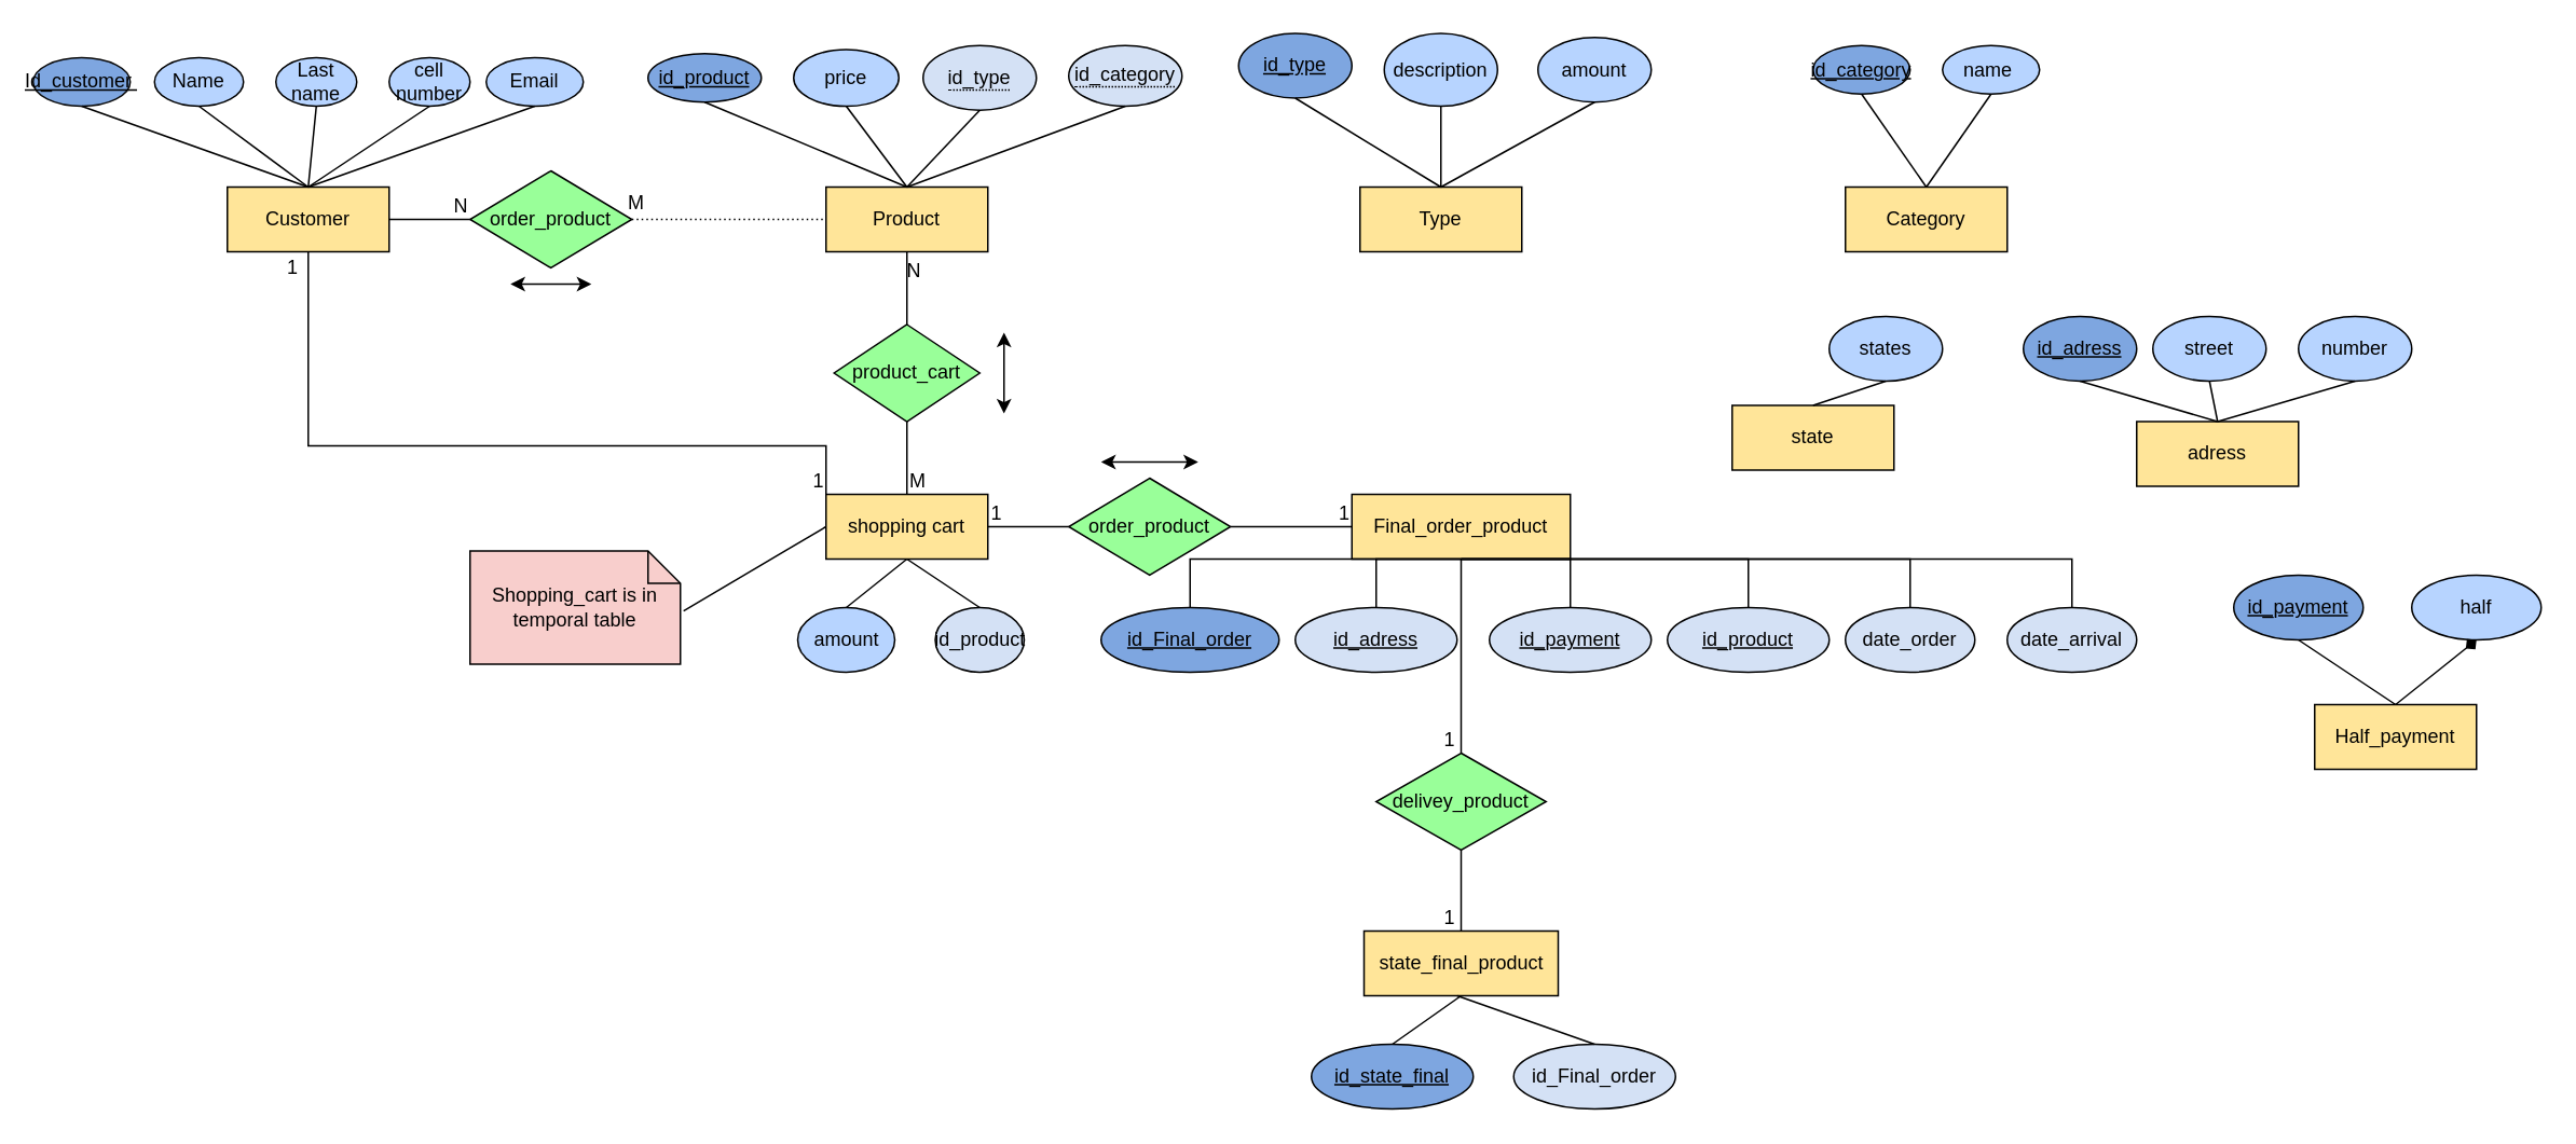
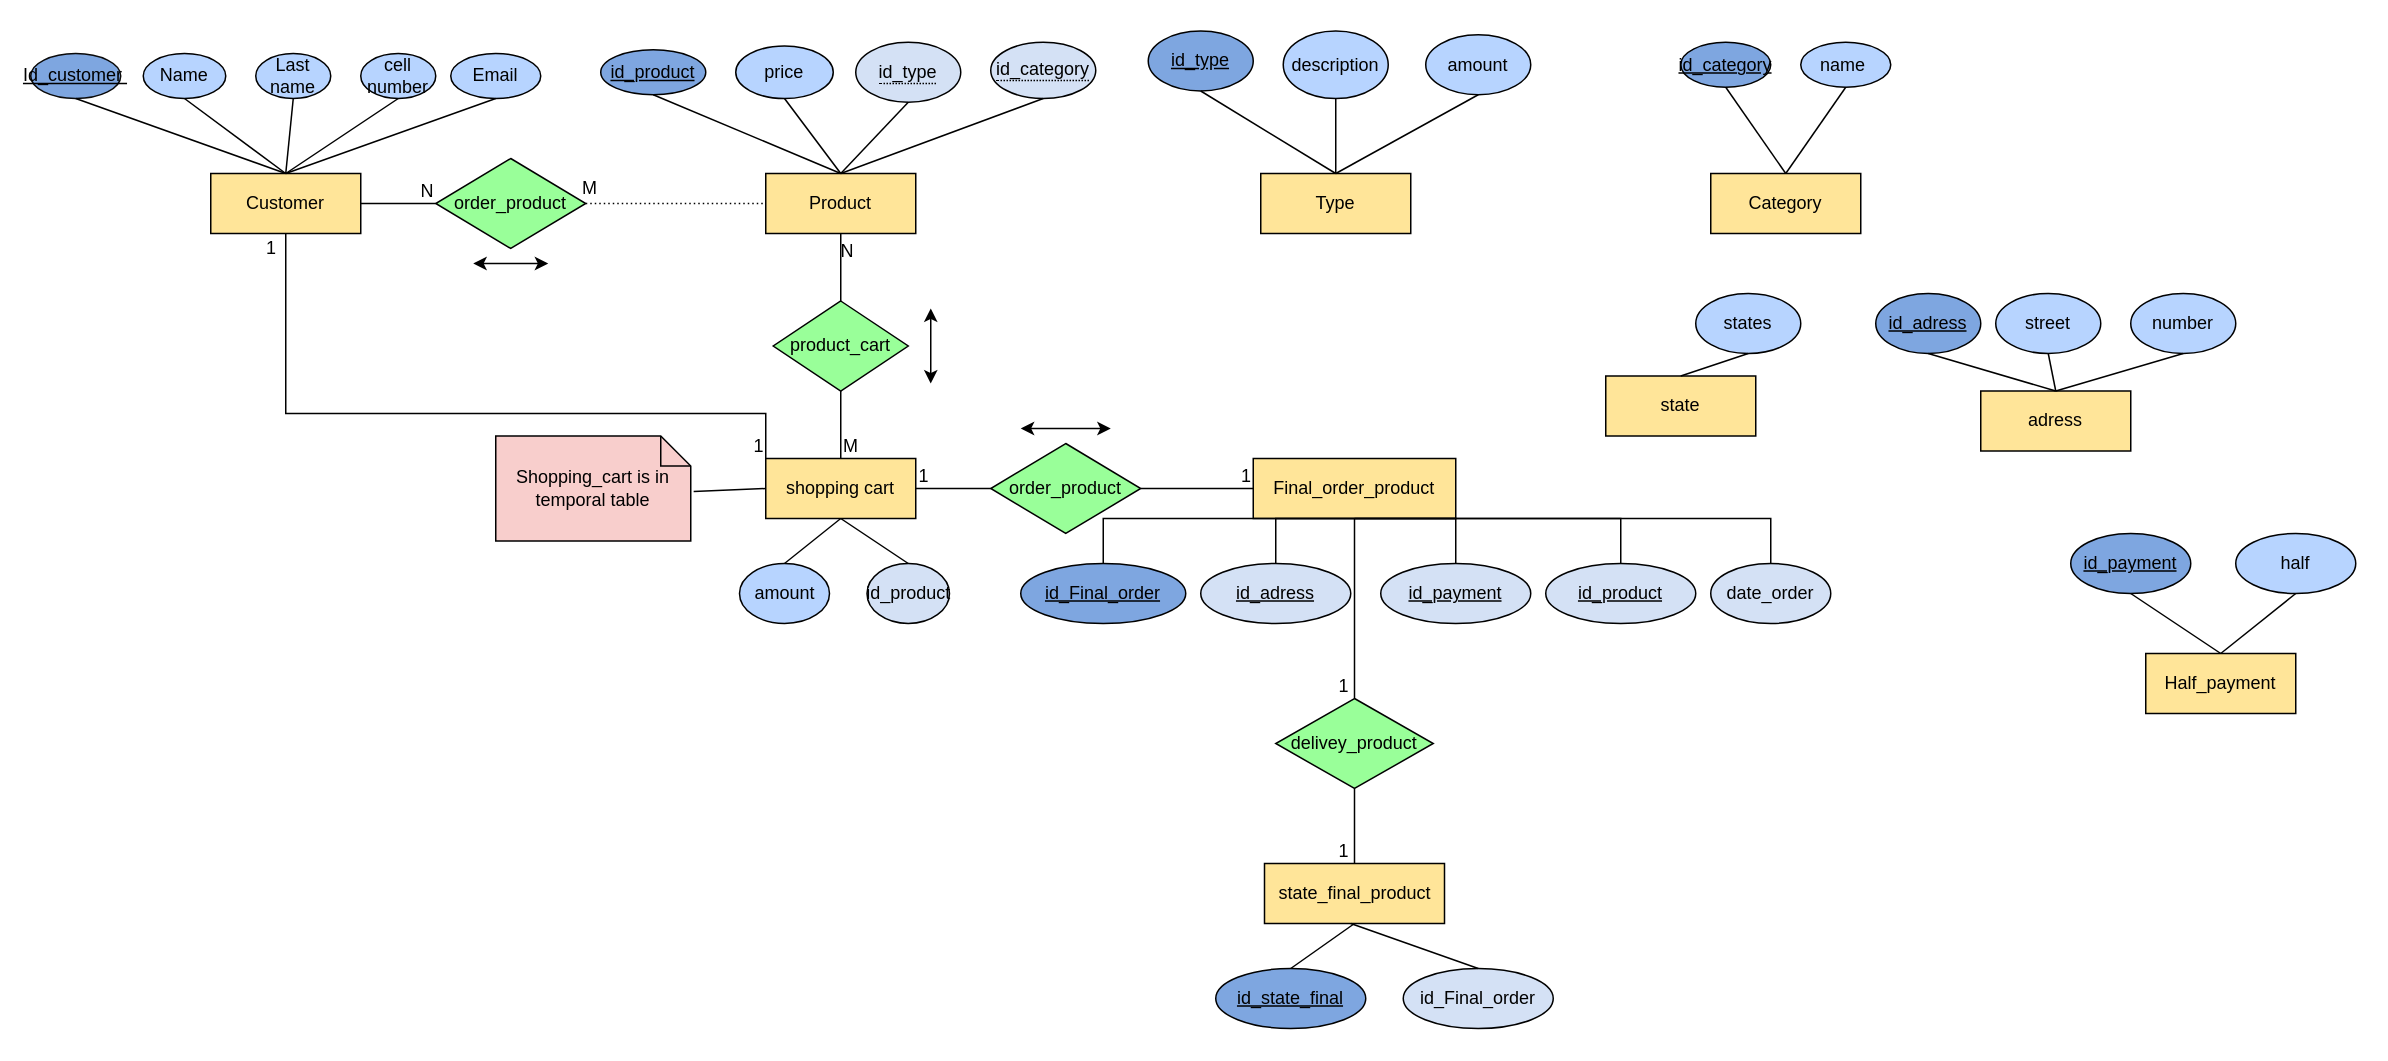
- <mxCell id="99" value="" style="endArrow=none;html=1;rounded=0;exitX=0.5;exitY=1;exitDx=0;exitDy=0;entryX=0.5;entryY=0;entryDx=0;entryDy=0;" edge="1" parent="1" source="6" target="97"><mxGeometry relative="1" as="geometry"><mxPoint x="770" y="425" as="sourcePoint" /><mxPoint x="930" y="425" as="targetPoint" /><Array as="points"><mxPoint x="1280" y="345" /></Array></mxGeometry></mxCell>
- <mxCell id="54" value="Shopping_cart is in temporal table" style="shape=note;size=20;whiteSpace=wrap;html=1;fillColor=#F8CECC;" parent="1" vertex="1"><mxGeometry x="290" y="340" width="130" height="70" as="geometry" /></mxCell>
+ <mxCell id="54" value="Shopping_cart is in temporal table" style="shape=note;size=20;whiteSpace=wrap;html=1;fillColor=#F8CECC;" parent="1" vertex="1"><mxGeometry x="330" y="290" width="130" height="70" as="geometry" /></mxCell>
- <mxCell id="97" value="date_arrival" style="ellipse;whiteSpace=wrap;html=1;align=center;fillColor=#D4E1F5;" vertex="1" parent="1"><mxGeometry x="1240" y="375" width="80" height="40" as="geometry" /></mxCell>
- <mxCell id="68" value="" style="endArrow=diamond;html=1;rounded=0;entryX=0.5;entryY=1;entryDx=0;entryDy=0;exitX=0.5;exitY=0;exitDx=0;exitDy=0;" edge="1" parent="1" source="4" target="66"><mxGeometry relative="1" as="geometry"><mxPoint x="730" y="355" as="sourcePoint" /><mxPoint x="890" y="355" as="targetPoint" /></mxGeometry></mxCell>
+ <mxCell id="68" value="" style="endArrow=none;html=1;rounded=0;entryX=0.5;entryY=1;entryDx=0;entryDy=0;exitX=0.5;exitY=0;exitDx=0;exitDy=0;" edge="1" parent="1" source="4" target="66"><mxGeometry relative="1" as="geometry"><mxPoint x="730" y="355" as="sourcePoint" /><mxPoint x="890" y="355" as="targetPoint" /></mxGeometry></mxCell>
